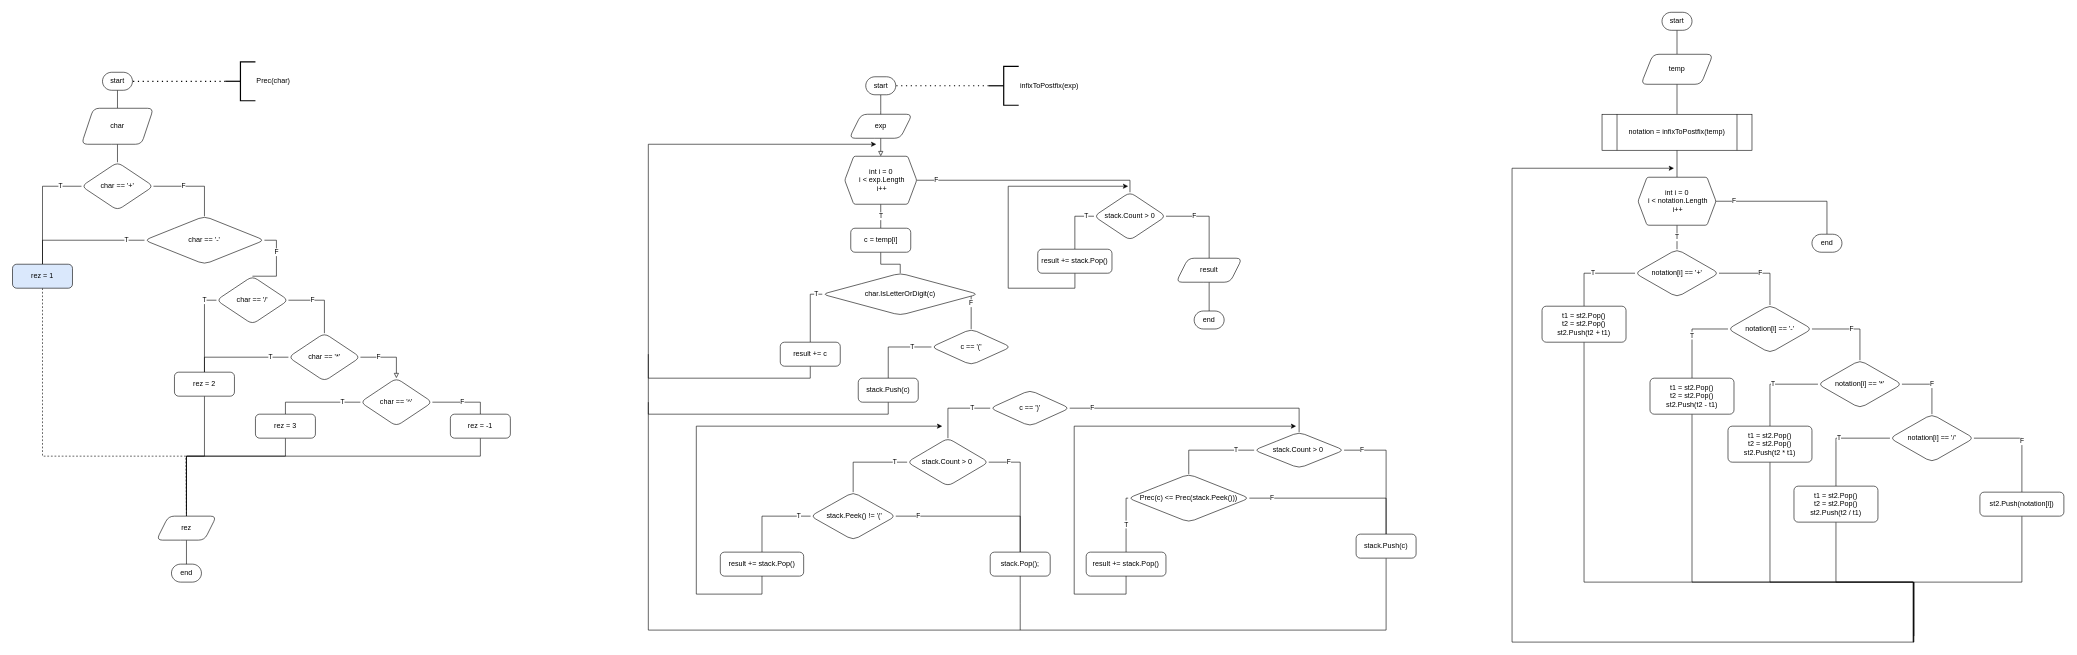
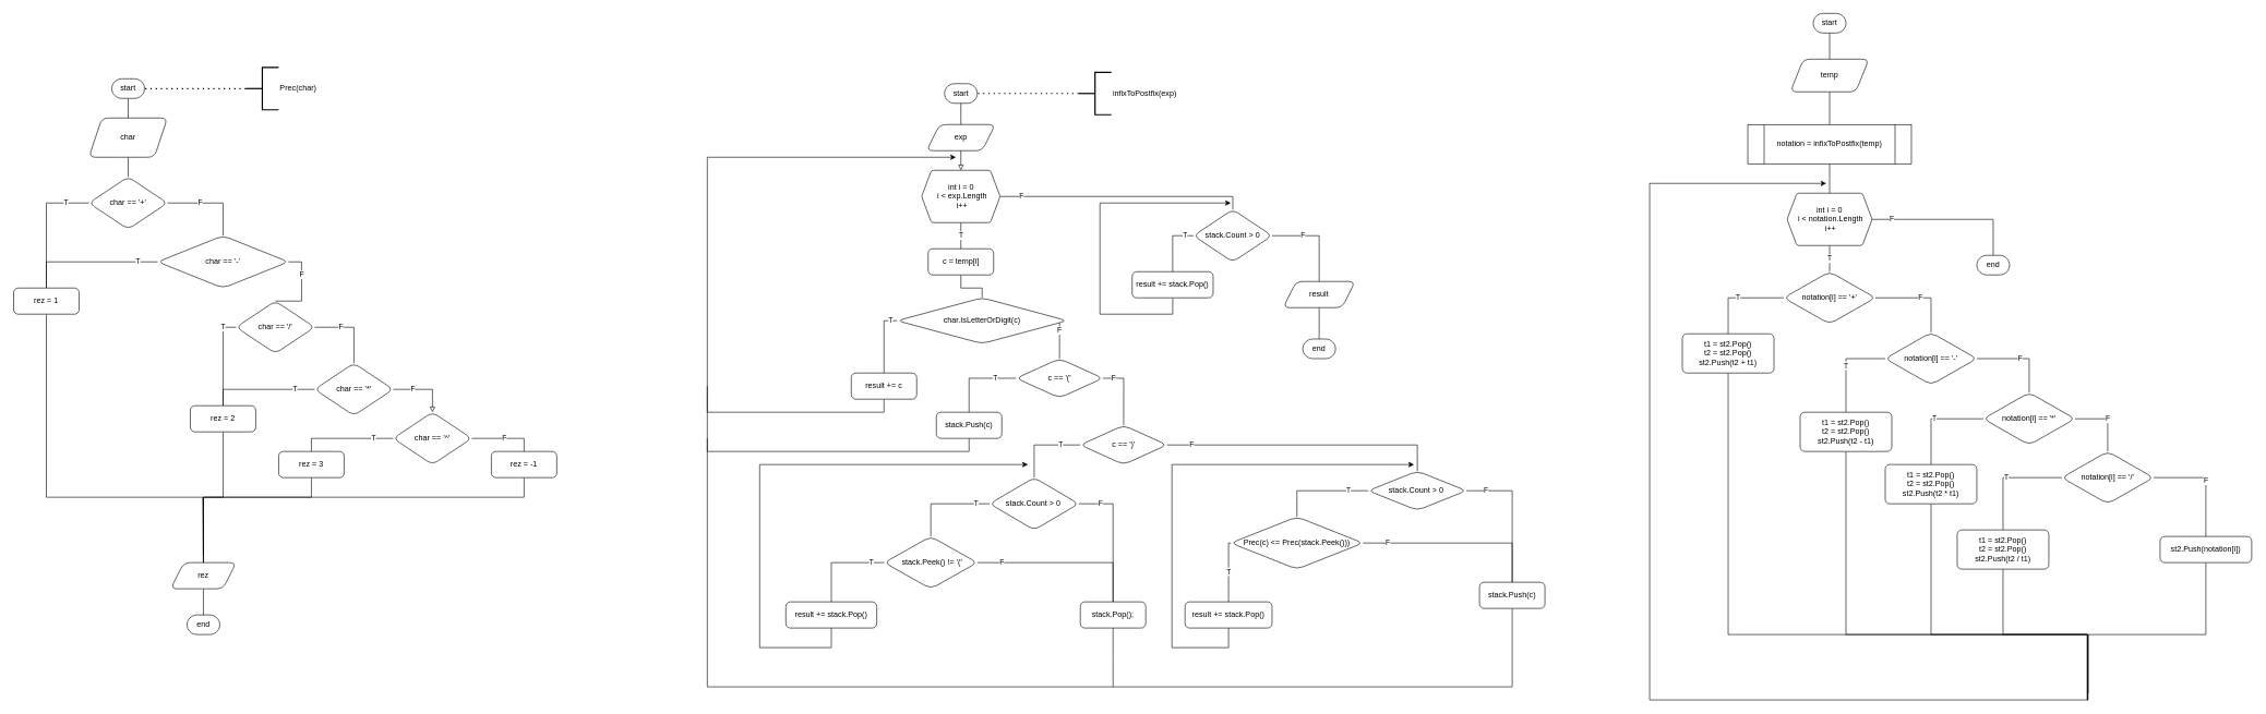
- <mxCell id="23" value="rez = 1" style="rounded=1;whiteSpace=wrap;html=1;absoluteArcSize=1;arcSize=14;strokeWidth=1;fillColor=#dae8fc;" vertex="1" parent="1"><mxGeometry x="20" y="440" width="100" height="40" as="geometry" /></mxCell>
+ <mxCell id="23" value="rez = 1" style="rounded=1;whiteSpace=wrap;html=1;absoluteArcSize=1;arcSize=14;strokeWidth=1;" vertex="1" parent="1"><mxGeometry x="20" y="440" width="100" height="40" as="geometry" /></mxCell>
+ <mxCell id="50" value="F" style="edgeStyle=orthogonalEdgeStyle;rounded=0;orthogonalLoop=1;jettySize=auto;html=1;entryX=0.5;entryY=0;entryDx=0;entryDy=0;endArrow=none;endFill=0;" edge="1" parent="1" source="52" target="55"><mxGeometry x="-0.701" relative="1" as="geometry"><Array as="points"><mxPoint x="1716" y="578" /></Array><mxPoint as="offset" /></mxGeometry></mxCell>
- <mxCell id="22" style="edgeStyle=orthogonalEdgeStyle;rounded=0;orthogonalLoop=1;jettySize=auto;html=1;exitX=0.5;exitY=1;exitDx=0;exitDy=0;entryX=0.5;entryY=0;entryDx=0;entryDy=0;endArrow=none;endFill=0;dashed=1;" edge="1" parent="1" source="23" target="31"><mxGeometry relative="1" as="geometry"><Array as="points"><mxPoint x="70" y="760" /><mxPoint x="309" y="760" /><mxPoint x="309" y="860" /></Array></mxGeometry></mxCell>
+ <mxCell id="22" style="edgeStyle=orthogonalEdgeStyle;rounded=0;orthogonalLoop=1;jettySize=auto;html=1;exitX=0.5;exitY=1;exitDx=0;exitDy=0;entryX=0.5;entryY=0;entryDx=0;entryDy=0;endArrow=none;endFill=0;" edge="1" parent="1" source="23" target="31"><mxGeometry relative="1" as="geometry"><Array as="points"><mxPoint x="70" y="760" /><mxPoint x="309" y="760" /><mxPoint x="309" y="860" /></Array></mxGeometry></mxCell>
